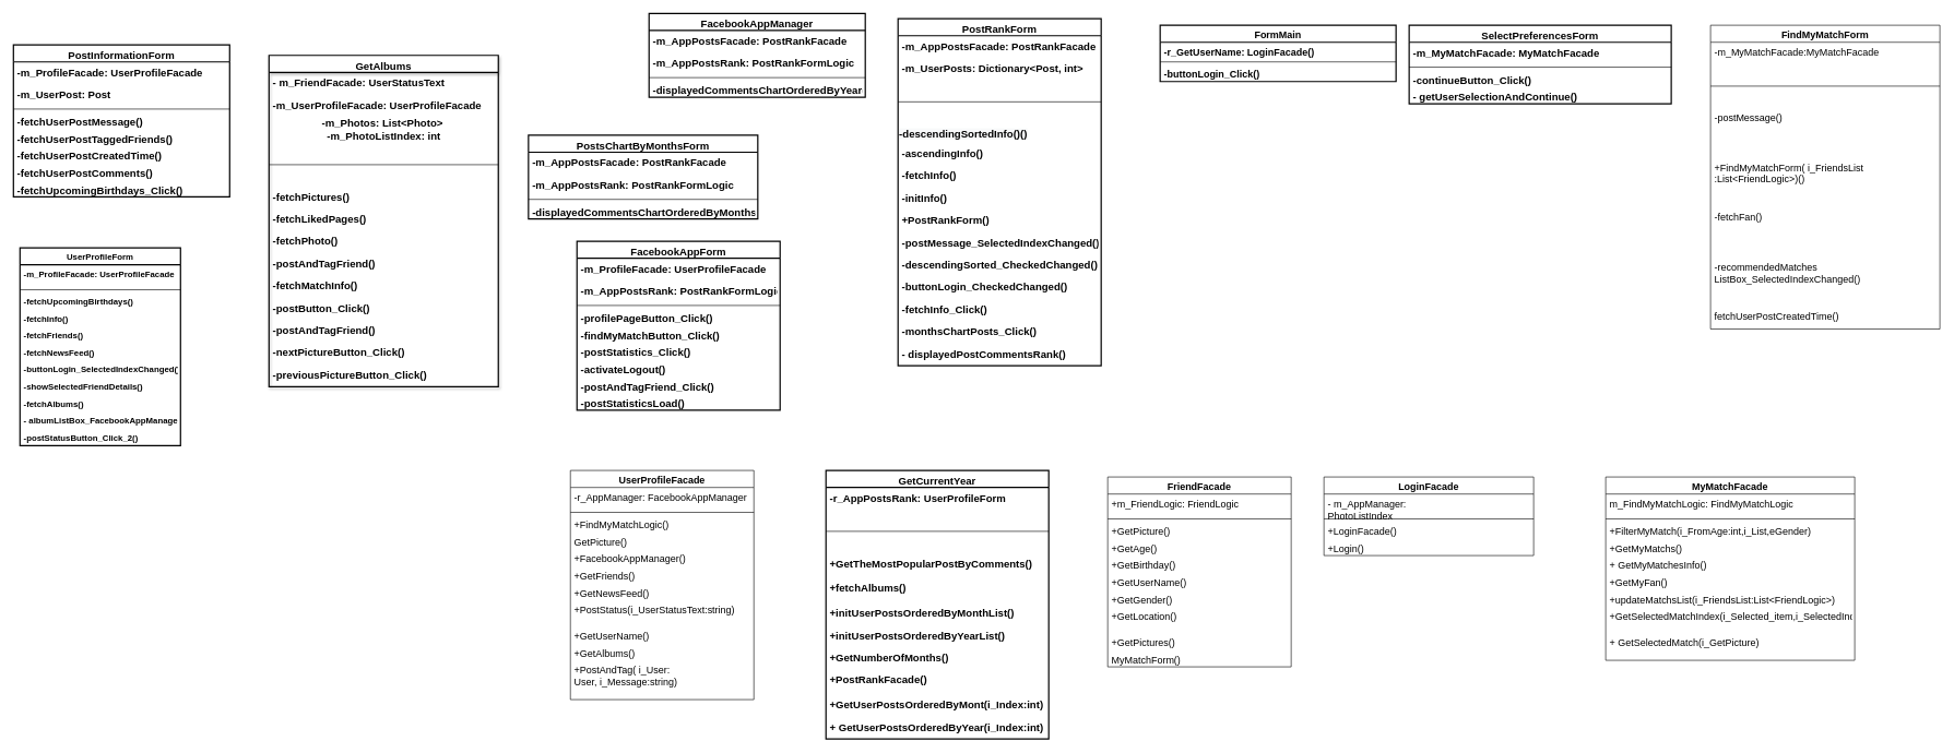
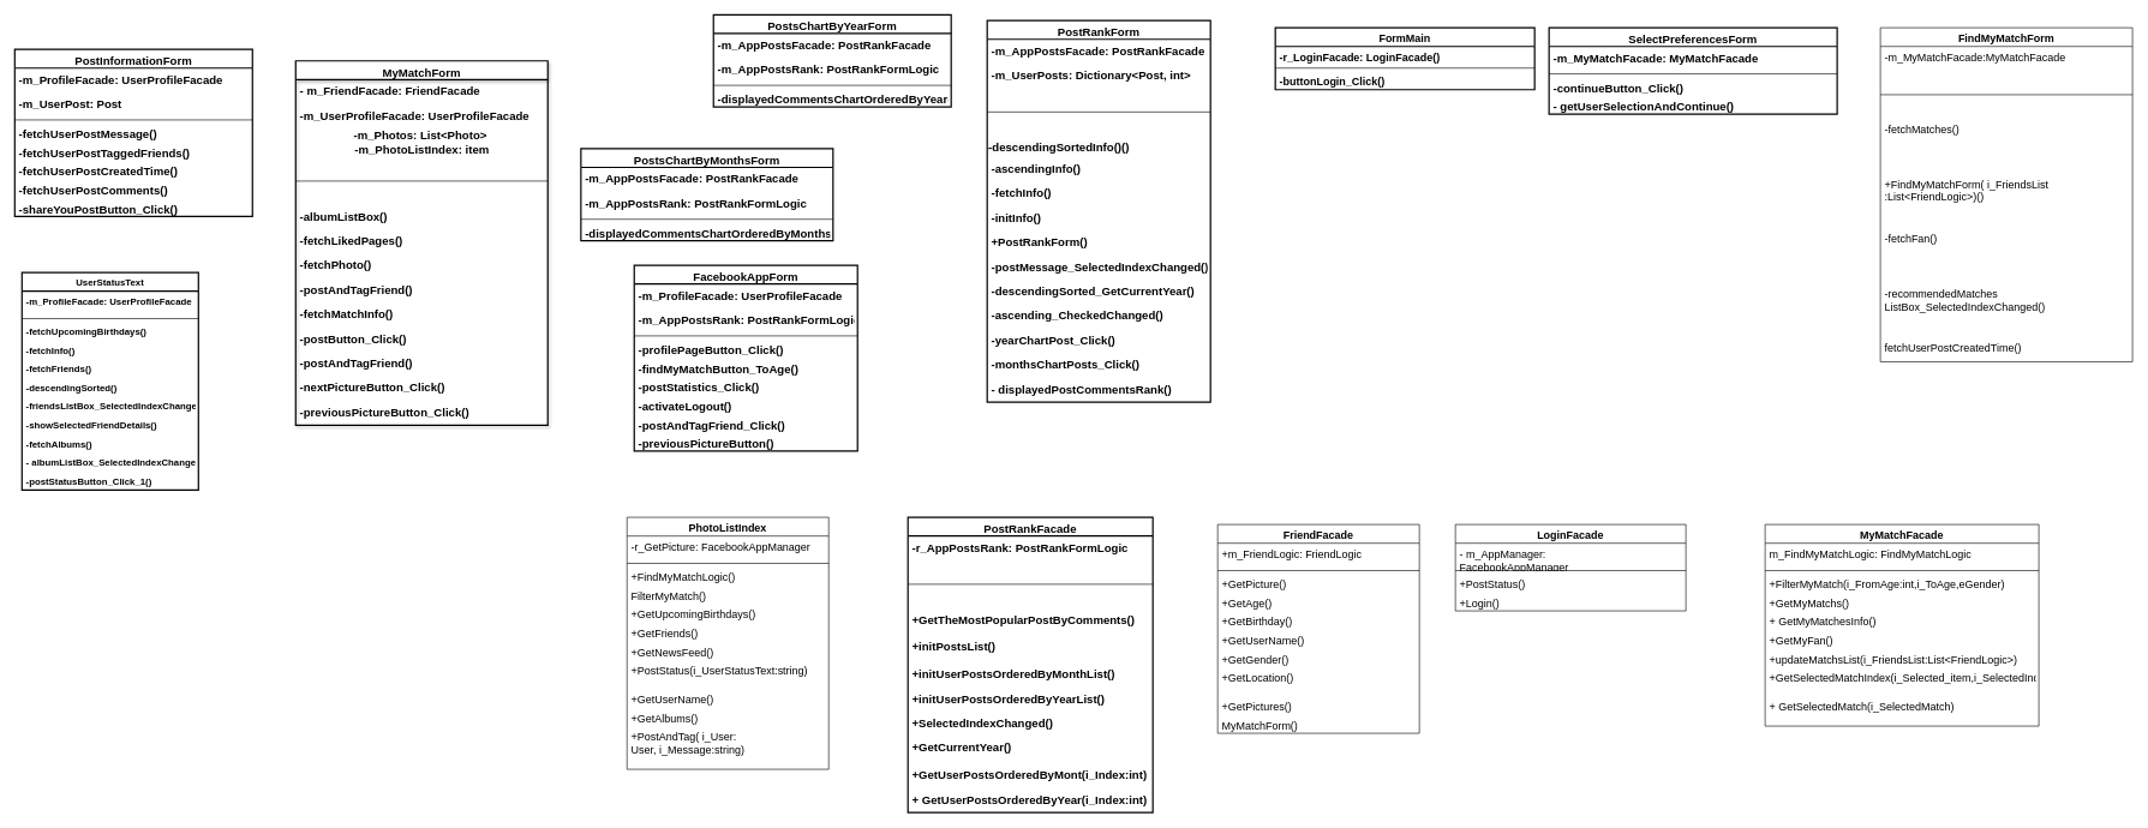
- <mxCell id="83" value="FacebookAppManager" style="swimlane;fontStyle=1;align=center;verticalAlign=top;childLayout=stackLayout;horizontal=1;startSize=26;horizontalStack=0;resizeParent=1;resizeParentMax=0;resizeLast=0;collapsible=1;marginBottom=0;fontSize=16;strokeWidth=2;" vertex="1" parent="1"><mxGeometry x="990" y="20" width="330" height="128" as="geometry" /></mxCell>
+ <mxCell id="83" value="PostsChartByYearForm" style="swimlane;fontStyle=1;align=center;verticalAlign=top;childLayout=stackLayout;horizontal=1;startSize=26;horizontalStack=0;resizeParent=1;resizeParentMax=0;resizeLast=0;collapsible=1;marginBottom=0;fontSize=16;strokeWidth=2;" vertex="1" parent="1"><mxGeometry x="990" y="20" width="330" height="128" as="geometry" /></mxCell>
- <mxCell id="65" value="-r_GetUserName: LoginFacade()" style="text;strokeColor=none;fillColor=none;align=left;verticalAlign=top;spacingLeft=4;spacingRight=4;overflow=hidden;rotatable=0;points=[[0,0.5],[1,0.5]];portConstraint=eastwest;fontSize=15;fontStyle=1" vertex="1" parent="64"><mxGeometry y="26" width="360" height="26" as="geometry" /></mxCell>
+ <mxCell id="65" value="-r_LoginFacade: LoginFacade()" style="text;strokeColor=none;fillColor=none;align=left;verticalAlign=top;spacingLeft=4;spacingRight=4;overflow=hidden;rotatable=0;points=[[0,0.5],[1,0.5]];portConstraint=eastwest;fontSize=15;fontStyle=1" vertex="1" parent="64"><mxGeometry y="26" width="360" height="26" as="geometry" /></mxCell>
- <mxCell id="103" value="GetAlbums" style="swimlane;fontStyle=1;align=center;verticalAlign=top;childLayout=stackLayout;horizontal=1;startSize=26;horizontalStack=0;resizeParent=1;resizeParentMax=0;resizeLast=0;collapsible=1;marginBottom=0;fontSize=16;shadow=1;glass=0;swimlaneLine=1;strokeWidth=2;" vertex="1" parent="1"><mxGeometry x="410" y="84" width="350" height="506" as="geometry" /></mxCell>
+ <mxCell id="103" value="MyMatchForm" style="swimlane;fontStyle=1;align=center;verticalAlign=top;childLayout=stackLayout;horizontal=1;startSize=26;horizontalStack=0;resizeParent=1;resizeParentMax=0;resizeLast=0;collapsible=1;marginBottom=0;fontSize=16;shadow=1;glass=0;swimlaneLine=1;strokeWidth=2;" vertex="1" parent="1"><mxGeometry x="410" y="84" width="350" height="506" as="geometry" /></mxCell>
- <mxCell id="104" value="- m_FriendFacade: UserStatusText" style="text;strokeColor=none;fillColor=none;align=left;verticalAlign=top;spacingLeft=4;spacingRight=4;overflow=hidden;rotatable=0;points=[[0,0.5],[1,0.5]];portConstraint=eastwest;fontSize=16;fontStyle=1" vertex="1" parent="103"><mxGeometry y="26" width="350" height="34" as="geometry" /></mxCell>
+ <mxCell id="104" value="- m_FriendFacade: FriendFacade" style="text;strokeColor=none;fillColor=none;align=left;verticalAlign=top;spacingLeft=4;spacingRight=4;overflow=hidden;rotatable=0;points=[[0,0.5],[1,0.5]];portConstraint=eastwest;fontSize=16;fontStyle=1" vertex="1" parent="103"><mxGeometry y="26" width="350" height="34" as="geometry" /></mxCell>
- <mxCell id="54" value="-postMessage()" style="text;align=left;verticalAlign=top;spacingLeft=4;spacingRight=4;overflow=hidden;rotatable=0;points=[[0,0.5],[1,0.5]];portConstraint=eastwest;fontSize=15;" vertex="1" parent="51"><mxGeometry y="126" width="350" height="76" as="geometry" /></mxCell>
+ <mxCell id="54" value="-fetchMatches()" style="text;align=left;verticalAlign=top;spacingLeft=4;spacingRight=4;overflow=hidden;rotatable=0;points=[[0,0.5],[1,0.5]];portConstraint=eastwest;fontSize=15;" vertex="1" parent="51"><mxGeometry y="126" width="350" height="76" as="geometry" /></mxCell>
- <mxCell id="107" value="-m_PhotoListIndex: int" style="text;html=1;align=center;verticalAlign=middle;resizable=0;points=[];autosize=1;strokeColor=none;fontSize=16;fontStyle=1" vertex="1" parent="103"><mxGeometry y="114" width="350" height="20" as="geometry" /></mxCell>
+ <mxCell id="107" value="-m_PhotoListIndex: item" style="text;html=1;align=center;verticalAlign=middle;resizable=0;points=[];autosize=1;strokeColor=none;fontSize=16;fontStyle=1" vertex="1" parent="103"><mxGeometry y="114" width="350" height="20" as="geometry" /></mxCell>
- <mxCell id="126" value="-fetchUpcomingBirthdays_Click()" style="text;strokeColor=none;fillColor=none;align=left;verticalAlign=top;spacingLeft=4;spacingRight=4;overflow=hidden;rotatable=0;points=[[0,0.5],[1,0.5]];portConstraint=eastwest;fontSize=16;fontStyle=1" vertex="1" parent="118"><mxGeometry y="206" width="330" height="26" as="geometry" /></mxCell>
+ <mxCell id="126" value="-shareYouPostButton_Click()" style="text;strokeColor=none;fillColor=none;align=left;verticalAlign=top;spacingLeft=4;spacingRight=4;overflow=hidden;rotatable=0;points=[[0,0.5],[1,0.5]];portConstraint=eastwest;fontSize=16;fontStyle=1" vertex="1" parent="118"><mxGeometry y="206" width="330" height="26" as="geometry" /></mxCell>
- <mxCell id="109" value="-fetchPictures()" style="text;strokeColor=none;fillColor=none;align=left;verticalAlign=top;spacingLeft=4;spacingRight=4;overflow=hidden;rotatable=0;points=[[0,0.5],[1,0.5]];portConstraint=eastwest;fontSize=16;fontStyle=1" vertex="1" parent="103"><mxGeometry y="200" width="350" height="34" as="geometry" /></mxCell>
+ <mxCell id="109" value="-albumListBox()" style="text;strokeColor=none;fillColor=none;align=left;verticalAlign=top;spacingLeft=4;spacingRight=4;overflow=hidden;rotatable=0;points=[[0,0.5],[1,0.5]];portConstraint=eastwest;fontSize=16;fontStyle=1" vertex="1" parent="103"><mxGeometry y="200" width="350" height="34" as="geometry" /></mxCell>
- <mxCell id="127" value="UserProfileForm" style="swimlane;fontStyle=1;align=center;verticalAlign=top;childLayout=stackLayout;horizontal=1;startSize=26;horizontalStack=0;resizeParent=1;resizeParentMax=0;resizeLast=0;collapsible=1;marginBottom=0;fontSize=13;strokeWidth=2;" vertex="1" parent="1"><mxGeometry x="30" y="378" width="245" height="302" as="geometry" /></mxCell>
+ <mxCell id="127" value="UserStatusText" style="swimlane;fontStyle=1;align=center;verticalAlign=top;childLayout=stackLayout;horizontal=1;startSize=26;horizontalStack=0;resizeParent=1;resizeParentMax=0;resizeLast=0;collapsible=1;marginBottom=0;fontSize=13;strokeWidth=2;" vertex="1" parent="1"><mxGeometry x="30" y="378" width="245" height="302" as="geometry" /></mxCell>
- <mxCell id="78" value="-descendingSorted_CheckedChanged()" style="text;align=left;verticalAlign=top;spacingLeft=4;spacingRight=4;overflow=hidden;rotatable=0;points=[[0,0.5],[1,0.5]];portConstraint=eastwest;fontSize=16;fontStyle=1" vertex="1" parent="68"><mxGeometry y="360" width="310" height="34" as="geometry" /></mxCell>
+ <mxCell id="78" value="-descendingSorted_GetCurrentYear()" style="text;align=left;verticalAlign=top;spacingLeft=4;spacingRight=4;overflow=hidden;rotatable=0;points=[[0,0.5],[1,0.5]];portConstraint=eastwest;fontSize=16;fontStyle=1" vertex="1" parent="68"><mxGeometry y="360" width="310" height="34" as="geometry" /></mxCell>
- <mxCell id="79" value="-buttonLogin_CheckedChanged()" style="text;align=left;verticalAlign=top;spacingLeft=4;spacingRight=4;overflow=hidden;rotatable=0;points=[[0,0.5],[1,0.5]];portConstraint=eastwest;fontSize=16;fontStyle=1" vertex="1" parent="68"><mxGeometry y="394" width="310" height="34" as="geometry" /></mxCell>
+ <mxCell id="79" value="-ascending_CheckedChanged()" style="text;align=left;verticalAlign=top;spacingLeft=4;spacingRight=4;overflow=hidden;rotatable=0;points=[[0,0.5],[1,0.5]];portConstraint=eastwest;fontSize=16;fontStyle=1" vertex="1" parent="68"><mxGeometry y="394" width="310" height="34" as="geometry" /></mxCell>
- <mxCell id="80" value="-fetchInfo_Click()" style="text;align=left;verticalAlign=top;spacingLeft=4;spacingRight=4;overflow=hidden;rotatable=0;points=[[0,0.5],[1,0.5]];portConstraint=eastwest;fontSize=16;fontStyle=1" vertex="1" parent="68"><mxGeometry y="428" width="310" height="34" as="geometry" /></mxCell>
+ <mxCell id="80" value="-yearChartPost_Click()" style="text;align=left;verticalAlign=top;spacingLeft=4;spacingRight=4;overflow=hidden;rotatable=0;points=[[0,0.5],[1,0.5]];portConstraint=eastwest;fontSize=16;fontStyle=1" vertex="1" parent="68"><mxGeometry y="428" width="310" height="34" as="geometry" /></mxCell>
- <mxCell id="98" value="-findMyMatchButton_Click()" style="text;strokeColor=none;fillColor=none;align=left;verticalAlign=top;spacingLeft=4;spacingRight=4;overflow=hidden;rotatable=0;points=[[0,0.5],[1,0.5]];portConstraint=eastwest;fontSize=16;fontStyle=1" vertex="1" parent="93"><mxGeometry y="128" width="310" height="26" as="geometry" /></mxCell>
+ <mxCell id="98" value="-findMyMatchButton_ToAge()" style="text;strokeColor=none;fillColor=none;align=left;verticalAlign=top;spacingLeft=4;spacingRight=4;overflow=hidden;rotatable=0;points=[[0,0.5],[1,0.5]];portConstraint=eastwest;fontSize=16;fontStyle=1" vertex="1" parent="93"><mxGeometry y="128" width="310" height="26" as="geometry" /></mxCell>
- <mxCell id="133" value="-fetchNewsFeed()" style="text;strokeColor=none;fillColor=none;align=left;verticalAlign=top;spacingLeft=4;spacingRight=4;overflow=hidden;rotatable=0;points=[[0,0.5],[1,0.5]];portConstraint=eastwest;fontSize=13;fontStyle=1" vertex="1" parent="127"><mxGeometry y="146" width="245" height="26" as="geometry" /></mxCell>
+ <mxCell id="133" value="-descendingSorted()" style="text;strokeColor=none;fillColor=none;align=left;verticalAlign=top;spacingLeft=4;spacingRight=4;overflow=hidden;rotatable=0;points=[[0,0.5],[1,0.5]];portConstraint=eastwest;fontSize=13;fontStyle=1" vertex="1" parent="127"><mxGeometry y="146" width="245" height="26" as="geometry" /></mxCell>
- <mxCell id="134" value="-buttonLogin_SelectedIndexChanged()" style="text;strokeColor=none;fillColor=none;align=left;verticalAlign=top;spacingLeft=4;spacingRight=4;overflow=hidden;rotatable=0;points=[[0,0.5],[1,0.5]];portConstraint=eastwest;fontSize=13;fontStyle=1" vertex="1" parent="127"><mxGeometry y="172" width="245" height="26" as="geometry" /></mxCell>
+ <mxCell id="134" value="-friendsListBox_SelectedIndexChanged()" style="text;strokeColor=none;fillColor=none;align=left;verticalAlign=top;spacingLeft=4;spacingRight=4;overflow=hidden;rotatable=0;points=[[0,0.5],[1,0.5]];portConstraint=eastwest;fontSize=13;fontStyle=1" vertex="1" parent="127"><mxGeometry y="172" width="245" height="26" as="geometry" /></mxCell>
- <mxCell id="102" value="-postStatisticsLoad()" style="text;strokeColor=none;fillColor=none;align=left;verticalAlign=top;spacingLeft=4;spacingRight=4;overflow=hidden;rotatable=0;points=[[0,0.5],[1,0.5]];portConstraint=eastwest;fontSize=16;fontStyle=1" vertex="1" parent="93"><mxGeometry y="232" width="310" height="26" as="geometry" /></mxCell>
+ <mxCell id="102" value="-previousPictureButton()" style="text;strokeColor=none;fillColor=none;align=left;verticalAlign=top;spacingLeft=4;spacingRight=4;overflow=hidden;rotatable=0;points=[[0,0.5],[1,0.5]];portConstraint=eastwest;fontSize=16;fontStyle=1" vertex="1" parent="93"><mxGeometry y="232" width="310" height="26" as="geometry" /></mxCell>
- <mxCell id="137" value="- albumListBox_FacebookAppManager()" style="text;strokeColor=none;fillColor=none;align=left;verticalAlign=top;spacingLeft=4;spacingRight=4;overflow=hidden;rotatable=0;points=[[0,0.5],[1,0.5]];portConstraint=eastwest;fontSize=13;fontStyle=1" vertex="1" parent="127"><mxGeometry y="250" width="245" height="26" as="geometry" /></mxCell>
+ <mxCell id="137" value="- albumListBox_SelectedIndexChanged()" style="text;strokeColor=none;fillColor=none;align=left;verticalAlign=top;spacingLeft=4;spacingRight=4;overflow=hidden;rotatable=0;points=[[0,0.5],[1,0.5]];portConstraint=eastwest;fontSize=13;fontStyle=1" vertex="1" parent="127"><mxGeometry y="250" width="245" height="26" as="geometry" /></mxCell>
- <mxCell id="138" value="-postStatusButton_Click_2()" style="text;strokeColor=none;fillColor=none;align=left;verticalAlign=top;spacingLeft=4;spacingRight=4;overflow=hidden;rotatable=0;points=[[0,0.5],[1,0.5]];portConstraint=eastwest;fontSize=13;fontStyle=1" vertex="1" parent="127"><mxGeometry y="276" width="245" height="26" as="geometry" /></mxCell>
+ <mxCell id="138" value="-postStatusButton_Click_1()" style="text;strokeColor=none;fillColor=none;align=left;verticalAlign=top;spacingLeft=4;spacingRight=4;overflow=hidden;rotatable=0;points=[[0,0.5],[1,0.5]];portConstraint=eastwest;fontSize=13;fontStyle=1" vertex="1" parent="127"><mxGeometry y="276" width="245" height="26" as="geometry" /></mxCell>
- <mxCell id="2" value="UserProfileFacade" style="swimlane;fontStyle=1;align=center;verticalAlign=top;childLayout=stackLayout;horizontal=1;startSize=26;horizontalStack=0;resizeParent=1;resizeParentMax=0;resizeLast=0;collapsible=1;marginBottom=0;fontSize=15;" parent="1" vertex="1"><mxGeometry x="870" y="718" width="280" height="350" as="geometry" /></mxCell>
+ <mxCell id="2" value="PhotoListIndex" style="swimlane;fontStyle=1;align=center;verticalAlign=top;childLayout=stackLayout;horizontal=1;startSize=26;horizontalStack=0;resizeParent=1;resizeParentMax=0;resizeLast=0;collapsible=1;marginBottom=0;fontSize=15;" parent="1" vertex="1"><mxGeometry x="870" y="718" width="280" height="350" as="geometry" /></mxCell>
- <mxCell id="14" value="GetCurrentYear" style="swimlane;fontStyle=1;align=center;verticalAlign=top;childLayout=stackLayout;horizontal=1;startSize=26;horizontalStack=0;resizeParent=1;resizeParentMax=0;resizeLast=0;collapsible=1;marginBottom=0;fontSize=16;strokeWidth=2;" vertex="1" parent="1"><mxGeometry x="1260" y="718" width="340" height="410" as="geometry" /></mxCell>
+ <mxCell id="14" value="PostRankFacade" style="swimlane;fontStyle=1;align=center;verticalAlign=top;childLayout=stackLayout;horizontal=1;startSize=26;horizontalStack=0;resizeParent=1;resizeParentMax=0;resizeLast=0;collapsible=1;marginBottom=0;fontSize=16;strokeWidth=2;" vertex="1" parent="1"><mxGeometry x="1260" y="718" width="340" height="410" as="geometry" /></mxCell>
- <mxCell id="3" value="-r_AppManager: FacebookAppManager" style="text;strokeColor=none;fillColor=none;align=left;verticalAlign=top;spacingLeft=4;spacingRight=4;overflow=hidden;rotatable=0;points=[[0,0.5],[1,0.5]];portConstraint=eastwest;fontSize=15;" parent="2" vertex="1"><mxGeometry y="26" width="280" height="34" as="geometry" /></mxCell>
+ <mxCell id="3" value="-r_GetPicture: FacebookAppManager" style="text;strokeColor=none;fillColor=none;align=left;verticalAlign=top;spacingLeft=4;spacingRight=4;overflow=hidden;rotatable=0;points=[[0,0.5],[1,0.5]];portConstraint=eastwest;fontSize=15;" parent="2" vertex="1"><mxGeometry y="26" width="280" height="34" as="geometry" /></mxCell>
- <mxCell id="15" value="-r_AppPostsRank: UserProfileForm" style="text;strokeColor=none;fillColor=none;align=left;verticalAlign=top;spacingLeft=4;spacingRight=4;overflow=hidden;rotatable=0;points=[[0,0.5],[1,0.5]];portConstraint=eastwest;fontSize=16;fontStyle=1" vertex="1" parent="14"><mxGeometry y="26" width="340" height="34" as="geometry" /></mxCell>
+ <mxCell id="15" value="-r_AppPostsRank: PostRankFormLogic" style="text;strokeColor=none;fillColor=none;align=left;verticalAlign=top;spacingLeft=4;spacingRight=4;overflow=hidden;rotatable=0;points=[[0,0.5],[1,0.5]];portConstraint=eastwest;fontSize=16;fontStyle=1" vertex="1" parent="14"><mxGeometry y="26" width="340" height="34" as="geometry" /></mxCell>
- <mxCell id="37" value="- m_AppManager:&#10;PhotoListIndex" style="text;strokeColor=none;fillColor=none;align=left;verticalAlign=top;spacingLeft=4;spacingRight=4;overflow=hidden;rotatable=0;points=[[0,0.5],[1,0.5]];portConstraint=eastwest;fontSize=15;" vertex="1" parent="36"><mxGeometry y="26" width="320" height="34" as="geometry" /></mxCell>
+ <mxCell id="37" value="- m_AppManager:&#10;FacebookAppManager" style="text;strokeColor=none;fillColor=none;align=left;verticalAlign=top;spacingLeft=4;spacingRight=4;overflow=hidden;rotatable=0;points=[[0,0.5],[1,0.5]];portConstraint=eastwest;fontSize=15;" vertex="1" parent="36"><mxGeometry y="26" width="320" height="34" as="geometry" /></mxCell>
- <mxCell id="39" value="+LoginFacade()" style="text;strokeColor=none;fillColor=none;align=left;verticalAlign=top;spacingLeft=4;spacingRight=4;overflow=hidden;rotatable=0;points=[[0,0.5],[1,0.5]];portConstraint=eastwest;fontSize=15;" vertex="1" parent="36"><mxGeometry y="68" width="320" height="26" as="geometry" /></mxCell>
+ <mxCell id="39" value="+PostStatus()" style="text;strokeColor=none;fillColor=none;align=left;verticalAlign=top;spacingLeft=4;spacingRight=4;overflow=hidden;rotatable=0;points=[[0,0.5],[1,0.5]];portConstraint=eastwest;fontSize=15;" vertex="1" parent="36"><mxGeometry y="68" width="320" height="26" as="geometry" /></mxCell>
- <mxCell id="44" value="+FilterMyMatch(i_FromAge:int,i_List,eGender)" style="text;strokeColor=none;fillColor=none;align=left;verticalAlign=top;spacingLeft=4;spacingRight=4;overflow=hidden;rotatable=0;points=[[0,0.5],[1,0.5]];portConstraint=eastwest;fontSize=15;" vertex="1" parent="41"><mxGeometry y="68" width="380" height="26" as="geometry" /></mxCell>
+ <mxCell id="44" value="+FilterMyMatch(i_FromAge:int,i_ToAge,eGender)" style="text;strokeColor=none;fillColor=none;align=left;verticalAlign=top;spacingLeft=4;spacingRight=4;overflow=hidden;rotatable=0;points=[[0,0.5],[1,0.5]];portConstraint=eastwest;fontSize=15;" vertex="1" parent="41"><mxGeometry y="68" width="380" height="26" as="geometry" /></mxCell>
- <mxCell id="6" value="GetPicture()" style="text;strokeColor=none;fillColor=none;align=left;verticalAlign=top;spacingLeft=4;spacingRight=4;overflow=hidden;rotatable=0;points=[[0,0.5],[1,0.5]];portConstraint=eastwest;fontSize=15;" parent="2" vertex="1"><mxGeometry y="94" width="280" height="26" as="geometry" /></mxCell>
+ <mxCell id="6" value="FilterMyMatch()" style="text;strokeColor=none;fillColor=none;align=left;verticalAlign=top;spacingLeft=4;spacingRight=4;overflow=hidden;rotatable=0;points=[[0,0.5],[1,0.5]];portConstraint=eastwest;fontSize=15;" parent="2" vertex="1"><mxGeometry y="94" width="280" height="26" as="geometry" /></mxCell>
- <mxCell id="7" value="+FacebookAppManager()" style="text;strokeColor=none;fillColor=none;align=left;verticalAlign=top;spacingLeft=4;spacingRight=4;overflow=hidden;rotatable=0;points=[[0,0.5],[1,0.5]];portConstraint=eastwest;fontSize=15;" parent="2" vertex="1"><mxGeometry y="120" width="280" height="26" as="geometry" /></mxCell>
+ <mxCell id="7" value="+GetUpcomingBirthdays()" style="text;strokeColor=none;fillColor=none;align=left;verticalAlign=top;spacingLeft=4;spacingRight=4;overflow=hidden;rotatable=0;points=[[0,0.5],[1,0.5]];portConstraint=eastwest;fontSize=15;" parent="2" vertex="1"><mxGeometry y="120" width="280" height="26" as="geometry" /></mxCell>
- <mxCell id="18" value="+fetchAlbums()" style="text;align=left;verticalAlign=top;spacingLeft=4;spacingRight=4;overflow=hidden;rotatable=0;points=[[0,0.5],[1,0.5]];portConstraint=eastwest;fontSize=16;fontStyle=1" vertex="1" parent="14"><mxGeometry y="164" width="340" height="38" as="geometry" /></mxCell>
+ <mxCell id="18" value="+initPostsList()" style="text;align=left;verticalAlign=top;spacingLeft=4;spacingRight=4;overflow=hidden;rotatable=0;points=[[0,0.5],[1,0.5]];portConstraint=eastwest;fontSize=16;fontStyle=1" vertex="1" parent="14"><mxGeometry y="164" width="340" height="38" as="geometry" /></mxCell>
- <mxCell id="50" value="+ GetSelectedMatch(i_GetPicture)" style="text;strokeColor=none;fillColor=none;align=left;verticalAlign=top;spacingLeft=4;spacingRight=4;overflow=hidden;rotatable=0;points=[[0,0.5],[1,0.5]];portConstraint=eastwest;fontSize=15;" vertex="1" parent="41"><mxGeometry y="238" width="380" height="42" as="geometry" /></mxCell>
+ <mxCell id="50" value="+ GetSelectedMatch(i_SelectedMatch)" style="text;strokeColor=none;fillColor=none;align=left;verticalAlign=top;spacingLeft=4;spacingRight=4;overflow=hidden;rotatable=0;points=[[0,0.5],[1,0.5]];portConstraint=eastwest;fontSize=15;" vertex="1" parent="41"><mxGeometry y="238" width="380" height="42" as="geometry" /></mxCell>
- <mxCell id="21" value="+GetNumberOfMonths()" style="text;align=left;verticalAlign=top;spacingLeft=4;spacingRight=4;overflow=hidden;rotatable=0;points=[[0,0.5],[1,0.5]];portConstraint=eastwest;fontSize=16;fontStyle=1" vertex="1" parent="14"><mxGeometry y="270" width="340" height="34" as="geometry" /></mxCell>
+ <mxCell id="21" value="+SelectedIndexChanged()" style="text;align=left;verticalAlign=top;spacingLeft=4;spacingRight=4;overflow=hidden;rotatable=0;points=[[0,0.5],[1,0.5]];portConstraint=eastwest;fontSize=16;fontStyle=1" vertex="1" parent="14"><mxGeometry y="270" width="340" height="34" as="geometry" /></mxCell>
- <mxCell id="22" value="+PostRankFacade()" style="text;align=left;verticalAlign=top;spacingLeft=4;spacingRight=4;overflow=hidden;rotatable=0;points=[[0,0.5],[1,0.5]];portConstraint=eastwest;fontSize=16;fontStyle=1" vertex="1" parent="14"><mxGeometry y="304" width="340" height="38" as="geometry" /></mxCell>
+ <mxCell id="22" value="+GetCurrentYear()" style="text;align=left;verticalAlign=top;spacingLeft=4;spacingRight=4;overflow=hidden;rotatable=0;points=[[0,0.5],[1,0.5]];portConstraint=eastwest;fontSize=16;fontStyle=1" vertex="1" parent="14"><mxGeometry y="304" width="340" height="38" as="geometry" /></mxCell>
